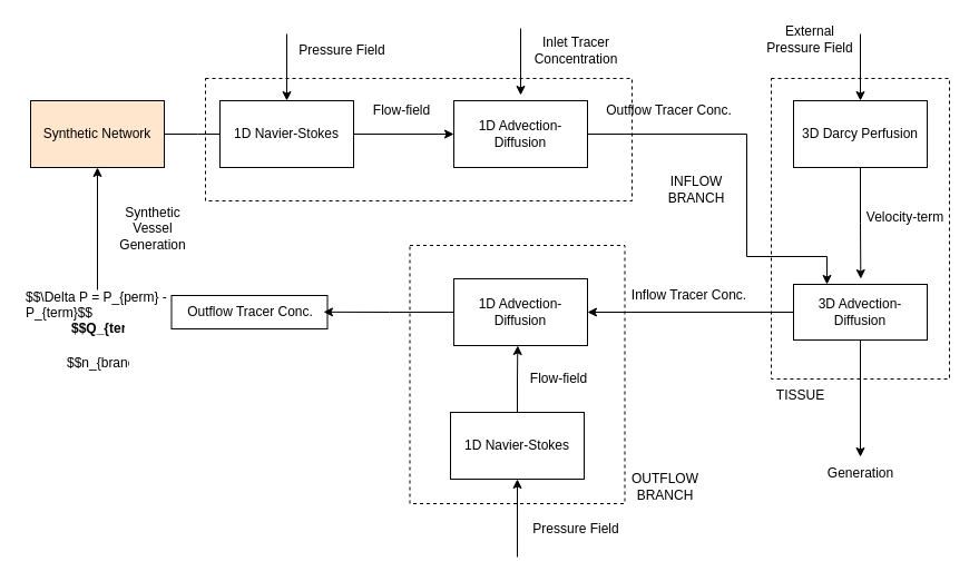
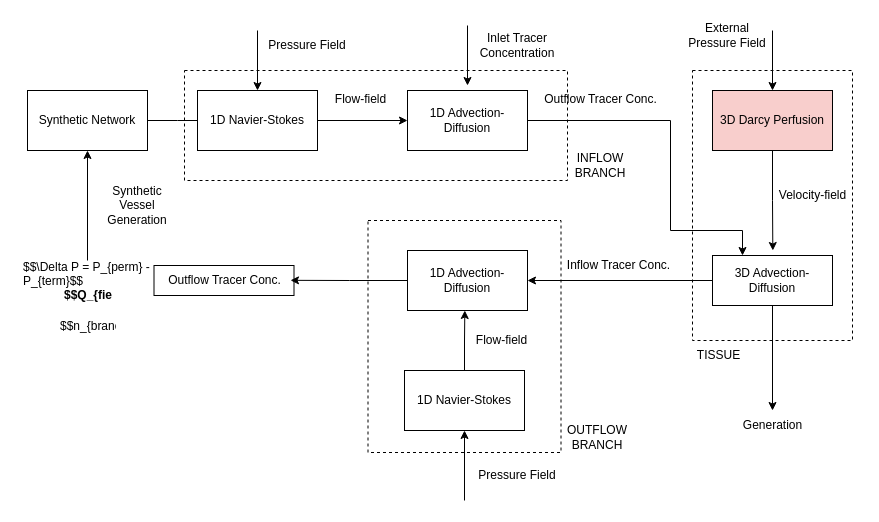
- <mxCell id="3" value="Synthetic Network" style="rounded=0;whiteSpace=wrap;html=1;fillColor=#ffe6cc;" parent="1" vertex="1"><mxGeometry x="27" y="90" width="120" height="60" as="geometry" /></mxCell>
+ <mxCell id="3" value="Synthetic Network" style="rounded=0;whiteSpace=wrap;html=1;" parent="1" vertex="1"><mxGeometry x="27" y="90" width="120" height="60" as="geometry" /></mxCell>
- <mxCell id="18" value="3D Darcy Perfusion" style="rounded=0;whiteSpace=wrap;html=1;" vertex="1" parent="1"><mxGeometry x="712" y="90" width="120" height="60" as="geometry" /></mxCell>
+ <mxCell id="18" value="3D Darcy Perfusion" style="rounded=0;whiteSpace=wrap;html=1;fillColor=#f8cecc;" vertex="1" parent="1"><mxGeometry x="712" y="90" width="120" height="60" as="geometry" /></mxCell>
- <mxCell id="36" value="INFLOW BRANCH" style="text;html=1;align=center;verticalAlign=middle;whiteSpace=wrap;rounded=0;" vertex="1" parent="1"><mxGeometry x="595" y="155" width="60" height="30" as="geometry" /></mxCell>
+ <mxCell id="36" value="INFLOW BRANCH" style="text;html=1;align=center;verticalAlign=middle;whiteSpace=wrap;rounded=0;" vertex="1" parent="1"><mxGeometry x="570" y="150" width="60" height="30" as="geometry" /></mxCell>
- <mxCell id="21" value="Velocity-term" style="text;html=1;align=center;verticalAlign=middle;resizable=0;points=[];autosize=1;strokeColor=none;fillColor=none;" vertex="1" parent="1"><mxGeometry x="767" y="180" width="90" height="30" as="geometry" /></mxCell>
+ <mxCell id="21" value="Velocity-field" style="text;html=1;align=center;verticalAlign=middle;resizable=0;points=[];autosize=1;strokeColor=none;fillColor=none;" vertex="1" parent="1"><mxGeometry x="767" y="180" width="90" height="30" as="geometry" /></mxCell>
- <mxCell id="39" value="&lt;br&gt;$$Q_{term}$$&lt;div&gt;&lt;br&gt;&lt;/div&gt;" style="text;strokeColor=none;fillColor=none;verticalAlign=middle;overflow=hidden;spacing=2;html=1;whiteSpace=wrap;fontStyle=1;fontColor=light-dark(#000000,#FFFFFF);" vertex="1" parent="1"><mxGeometry x="62" y="270" width="50" height="50" as="geometry" /></mxCell>
+ <mxCell id="39" value="&lt;br&gt;$$Q_{field}$$&lt;div&gt;&lt;br&gt;&lt;/div&gt;" style="text;strokeColor=none;fillColor=none;verticalAlign=middle;overflow=hidden;spacing=2;html=1;whiteSpace=wrap;fontStyle=1;fontColor=light-dark(#000000,#FFFFFF);" vertex="1" parent="1"><mxGeometry x="62" y="270" width="50" height="50" as="geometry" /></mxCell>
